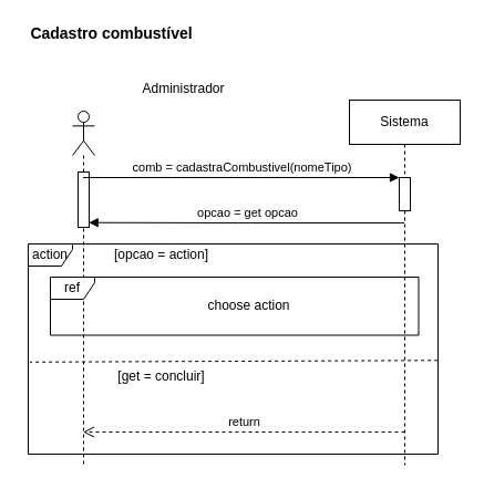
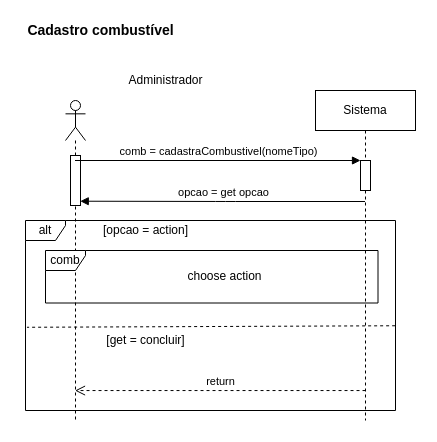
- <mxCell id="4" value="action" style="shape=umlFrame;whiteSpace=wrap;html=1;width=40;height=20;" parent="1" vertex="1"><mxGeometry x="25" y="220" width="370" height="190" as="geometry" /></mxCell>
+ <mxCell id="4" value="alt" style="shape=umlFrame;whiteSpace=wrap;html=1;width=40;height=20;" parent="1" vertex="1"><mxGeometry x="25" y="220" width="370" height="190" as="geometry" /></mxCell>
- <mxCell id="16" value="ref" style="shape=umlFrame;whiteSpace=wrap;html=1;width=40;height=20;fillColor=#FFFFFF;" parent="1" vertex="1"><mxGeometry x="45" y="250" width="332.5" height="52.5" as="geometry" /></mxCell>
+ <mxCell id="16" value="comb" style="shape=umlFrame;whiteSpace=wrap;html=1;width=40;height=20;fillColor=#FFFFFF;" parent="1" vertex="1"><mxGeometry x="45" y="250" width="332.5" height="52.5" as="geometry" /></mxCell>
